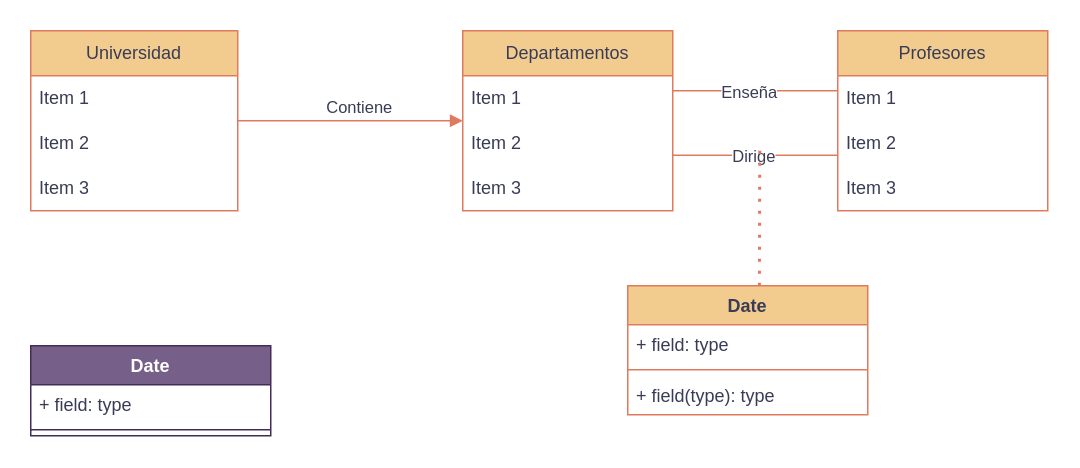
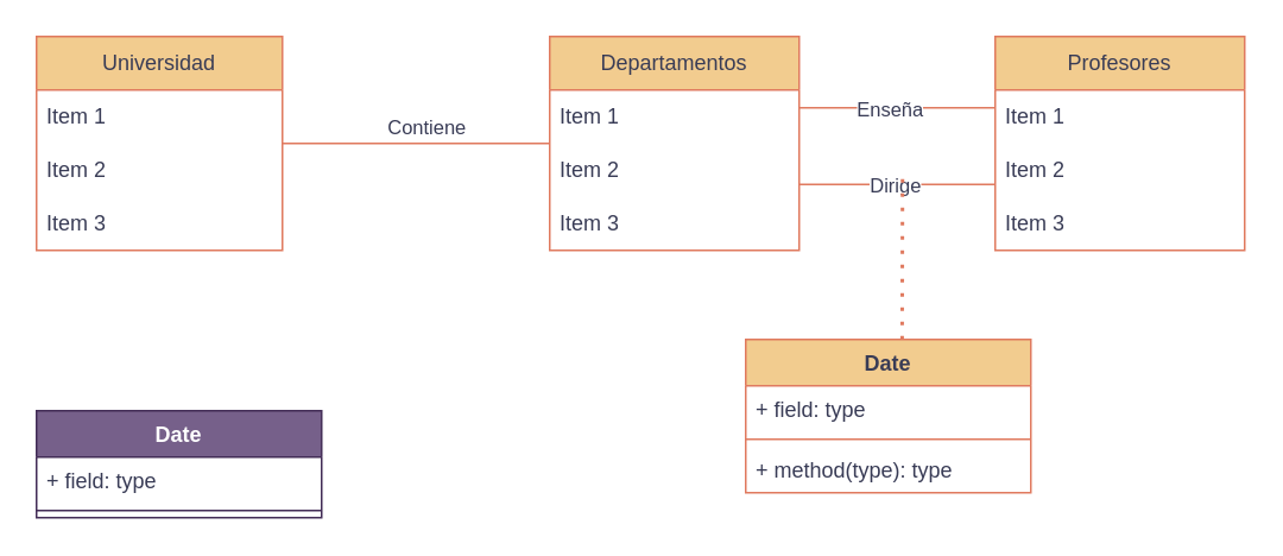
- <mxCell id="14" value="" style="endArrow=block;html=1;rounded=0;strokeColor=#E07A5F;fontColor=#393C56;fillColor=#F2CC8F;" edge="1" parent="1" source="2" target="6"><mxGeometry width="50" height="50" relative="1" as="geometry"><mxPoint x="168" y="90" as="sourcePoint" /><mxPoint x="408" y="170" as="targetPoint" /></mxGeometry></mxCell>
+ <mxCell id="14" value="" style="endArrow=none;html=1;rounded=0;strokeColor=#E07A5F;fontColor=#393C56;fillColor=#F2CC8F;" edge="1" parent="1" source="2" target="6"><mxGeometry width="50" height="50" relative="1" as="geometry"><mxPoint x="168" y="90" as="sourcePoint" /><mxPoint x="408" y="170" as="targetPoint" /></mxGeometry></mxCell>
- <mxCell id="23" value="+ field(type): type" style="text;strokeColor=none;fillColor=none;align=left;verticalAlign=top;spacingLeft=4;spacingRight=4;overflow=hidden;rotatable=0;points=[[0,0.5],[1,0.5]];portConstraint=eastwest;whiteSpace=wrap;html=1;fontColor=#393C56;" vertex="1" parent="20"><mxGeometry y="60" width="160" height="26" as="geometry" /></mxCell>
+ <mxCell id="23" value="+ method(type): type" style="text;strokeColor=none;fillColor=none;align=left;verticalAlign=top;spacingLeft=4;spacingRight=4;overflow=hidden;rotatable=0;points=[[0,0.5],[1,0.5]];portConstraint=eastwest;whiteSpace=wrap;html=1;fontColor=#393C56;" vertex="1" parent="20"><mxGeometry y="60" width="160" height="26" as="geometry" /></mxCell>
